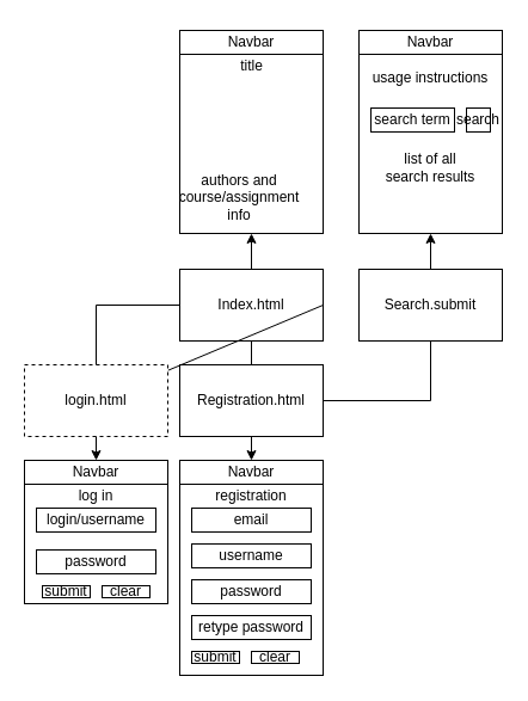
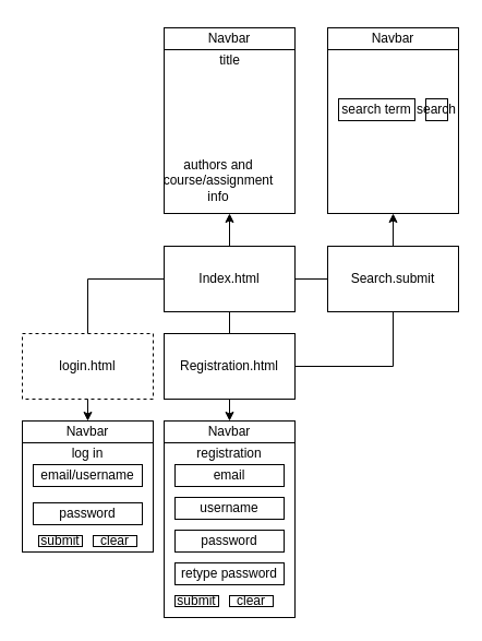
- <mxCell id="40" value="usage instructions" style="text;html=1;align=center;verticalAlign=middle;whiteSpace=wrap;rounded=0;" parent="1" vertex="1"><mxGeometry x="310" y="50" width="100" height="30" as="geometry" /></mxCell>
- <mxCell id="36" value="list of all search results" style="text;html=1;align=center;verticalAlign=middle;whiteSpace=wrap;rounded=0;" parent="1" vertex="1"><mxGeometry x="320" y="115" width="80" height="50" as="geometry" /></mxCell>
- <mxCell id="9" value="" style="endArrow=none;html=1;rounded=0;exitX=1;exitY=0.5;exitDx=0;exitDy=0;" parent="1" source="3" target="56" edge="1"><mxGeometry width="50" height="50" relative="1" as="geometry"><mxPoint x="310" y="475" as="sourcePoint" /><mxPoint x="360" y="425" as="targetPoint" /></mxGeometry></mxCell>
+ <mxCell id="9" value="" style="endArrow=none;html=1;rounded=0;exitX=1;exitY=0.5;exitDx=0;exitDy=0;entryX=0;entryY=0.5;entryDx=0;entryDy=0;" parent="1" source="3" target="5" edge="1"><mxGeometry width="50" height="50" relative="1" as="geometry"><mxPoint x="310" y="475" as="sourcePoint" /><mxPoint x="360" y="425" as="targetPoint" /></mxGeometry></mxCell>
- <mxCell id="50" value="login/username" style="text;html=1;align=center;verticalAlign=middle;whiteSpace=wrap;rounded=0;" vertex="1" parent="1"><mxGeometry x="30" y="420" width="100" height="30" as="geometry" /></mxCell>
+ <mxCell id="50" value="email/username" style="text;html=1;align=center;verticalAlign=middle;whiteSpace=wrap;rounded=0;" vertex="1" parent="1"><mxGeometry x="30" y="420" width="100" height="30" as="geometry" /></mxCell>
